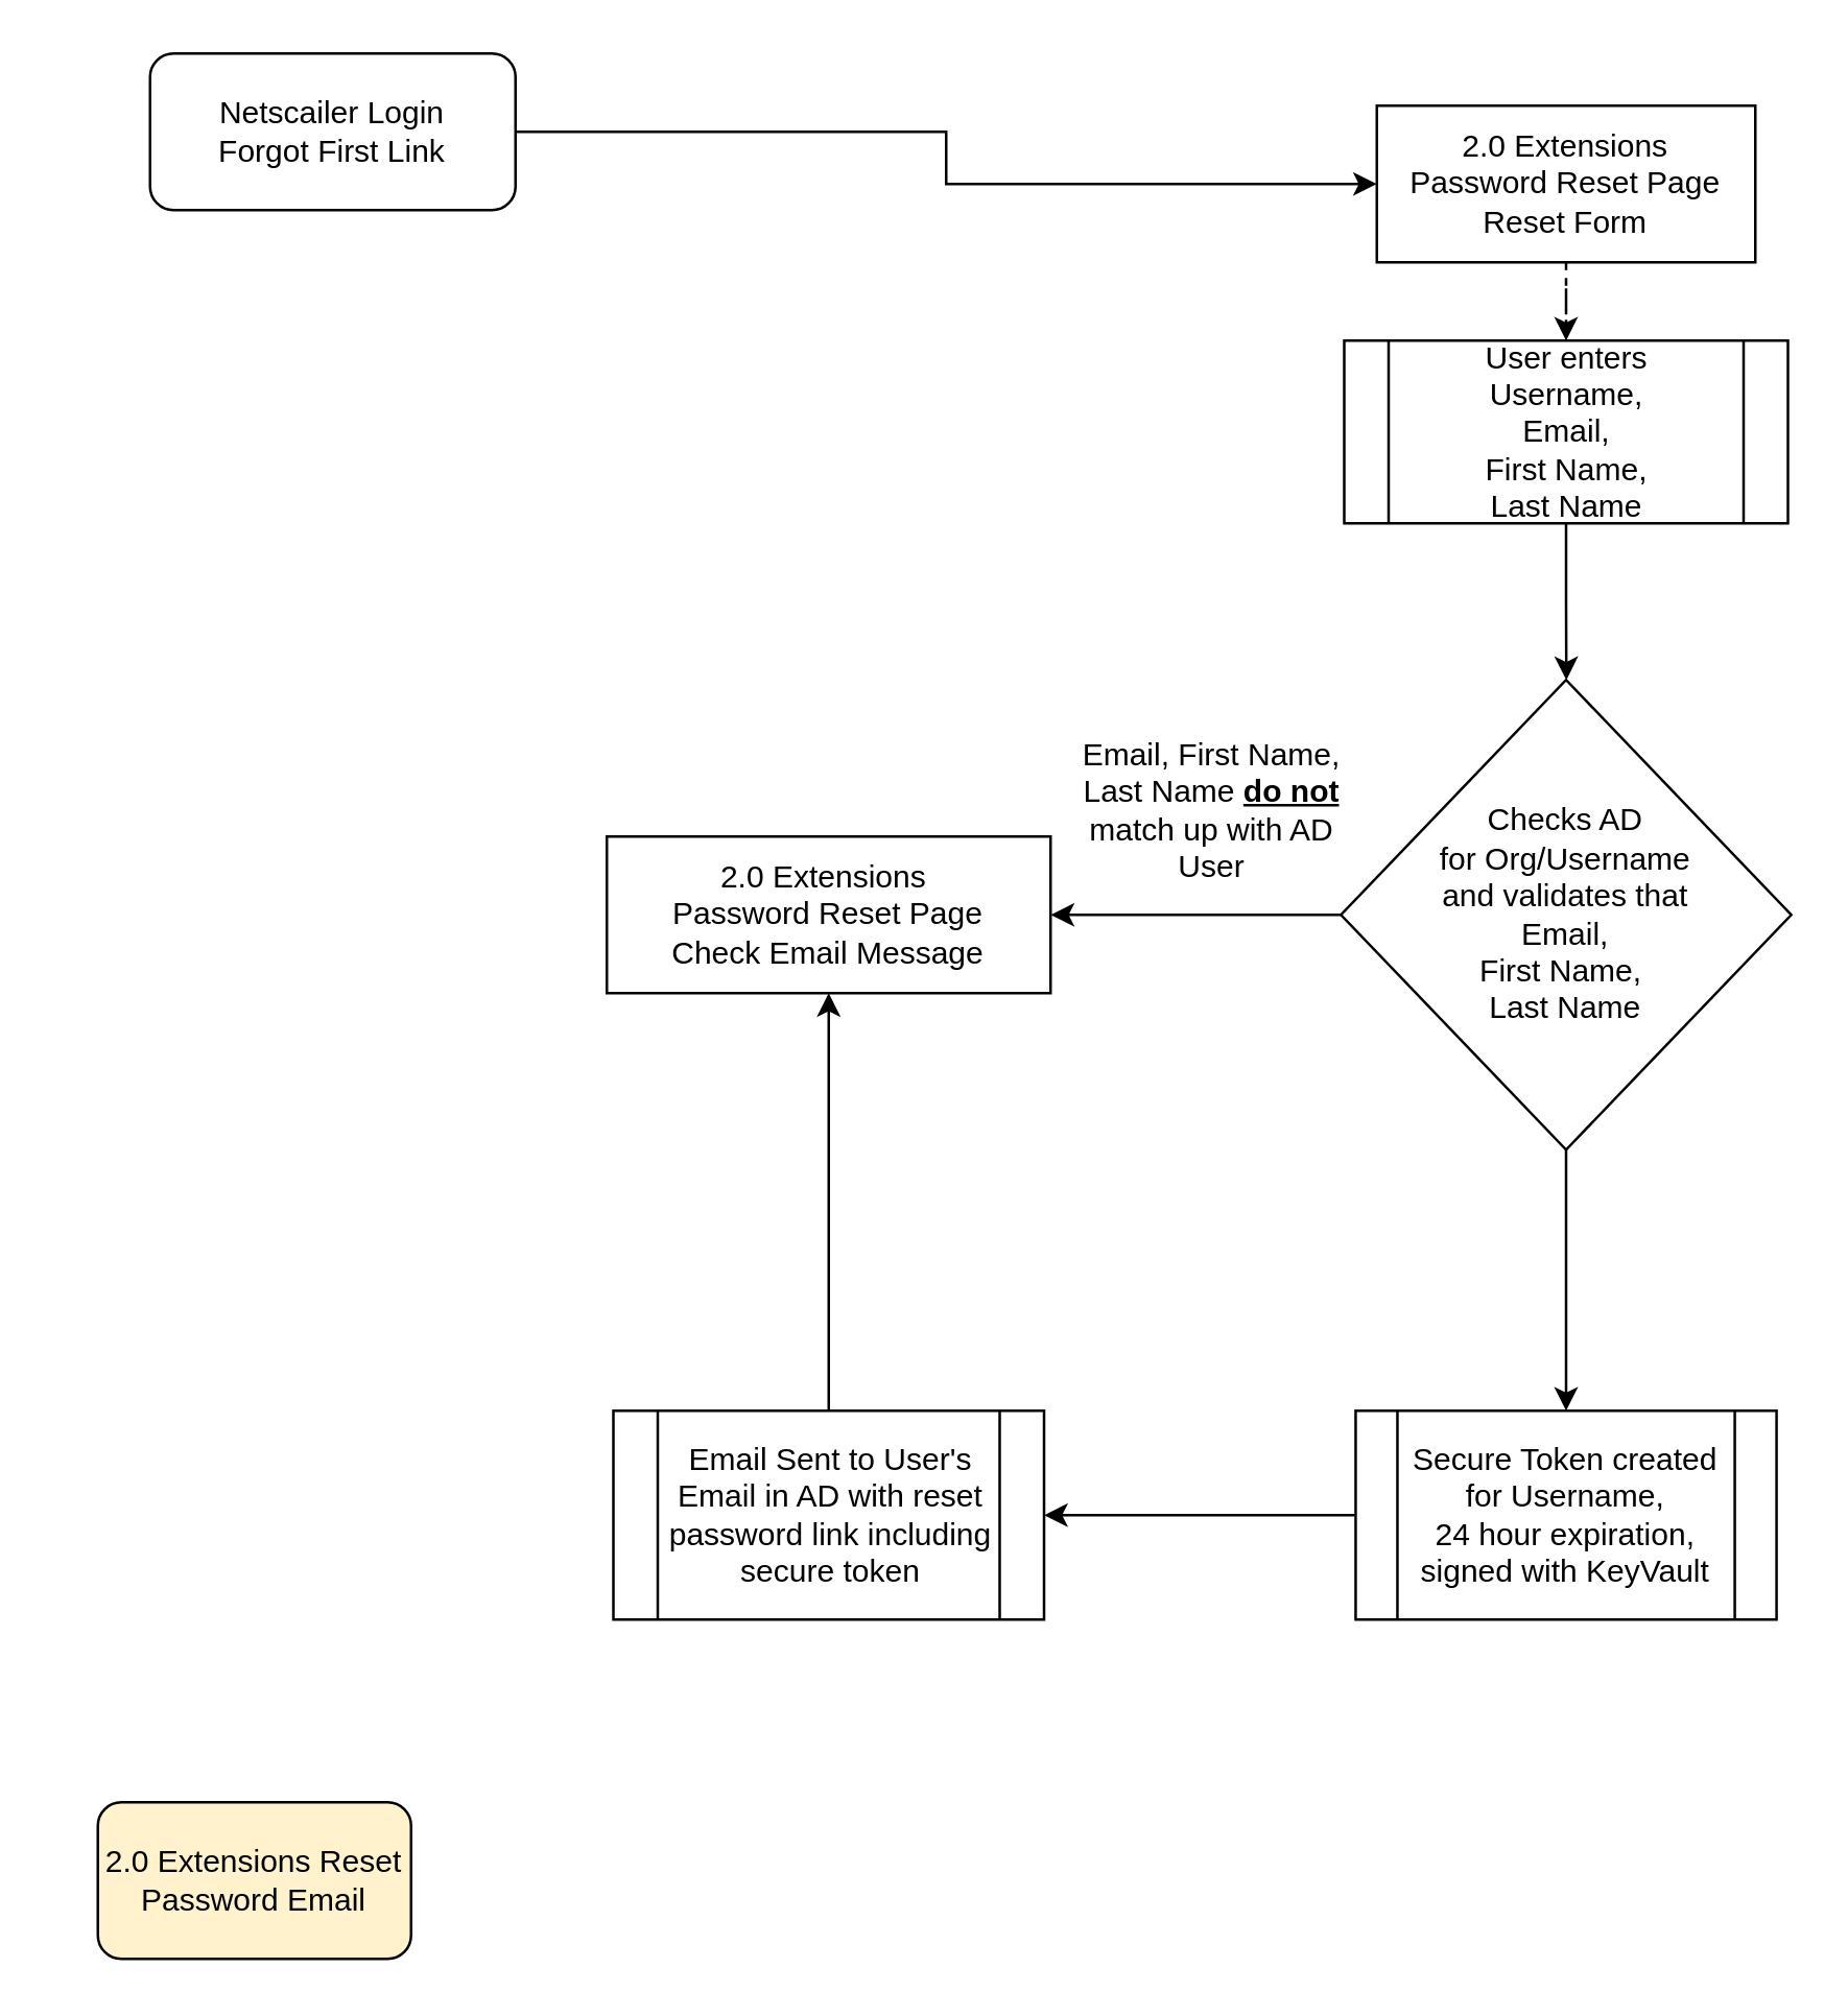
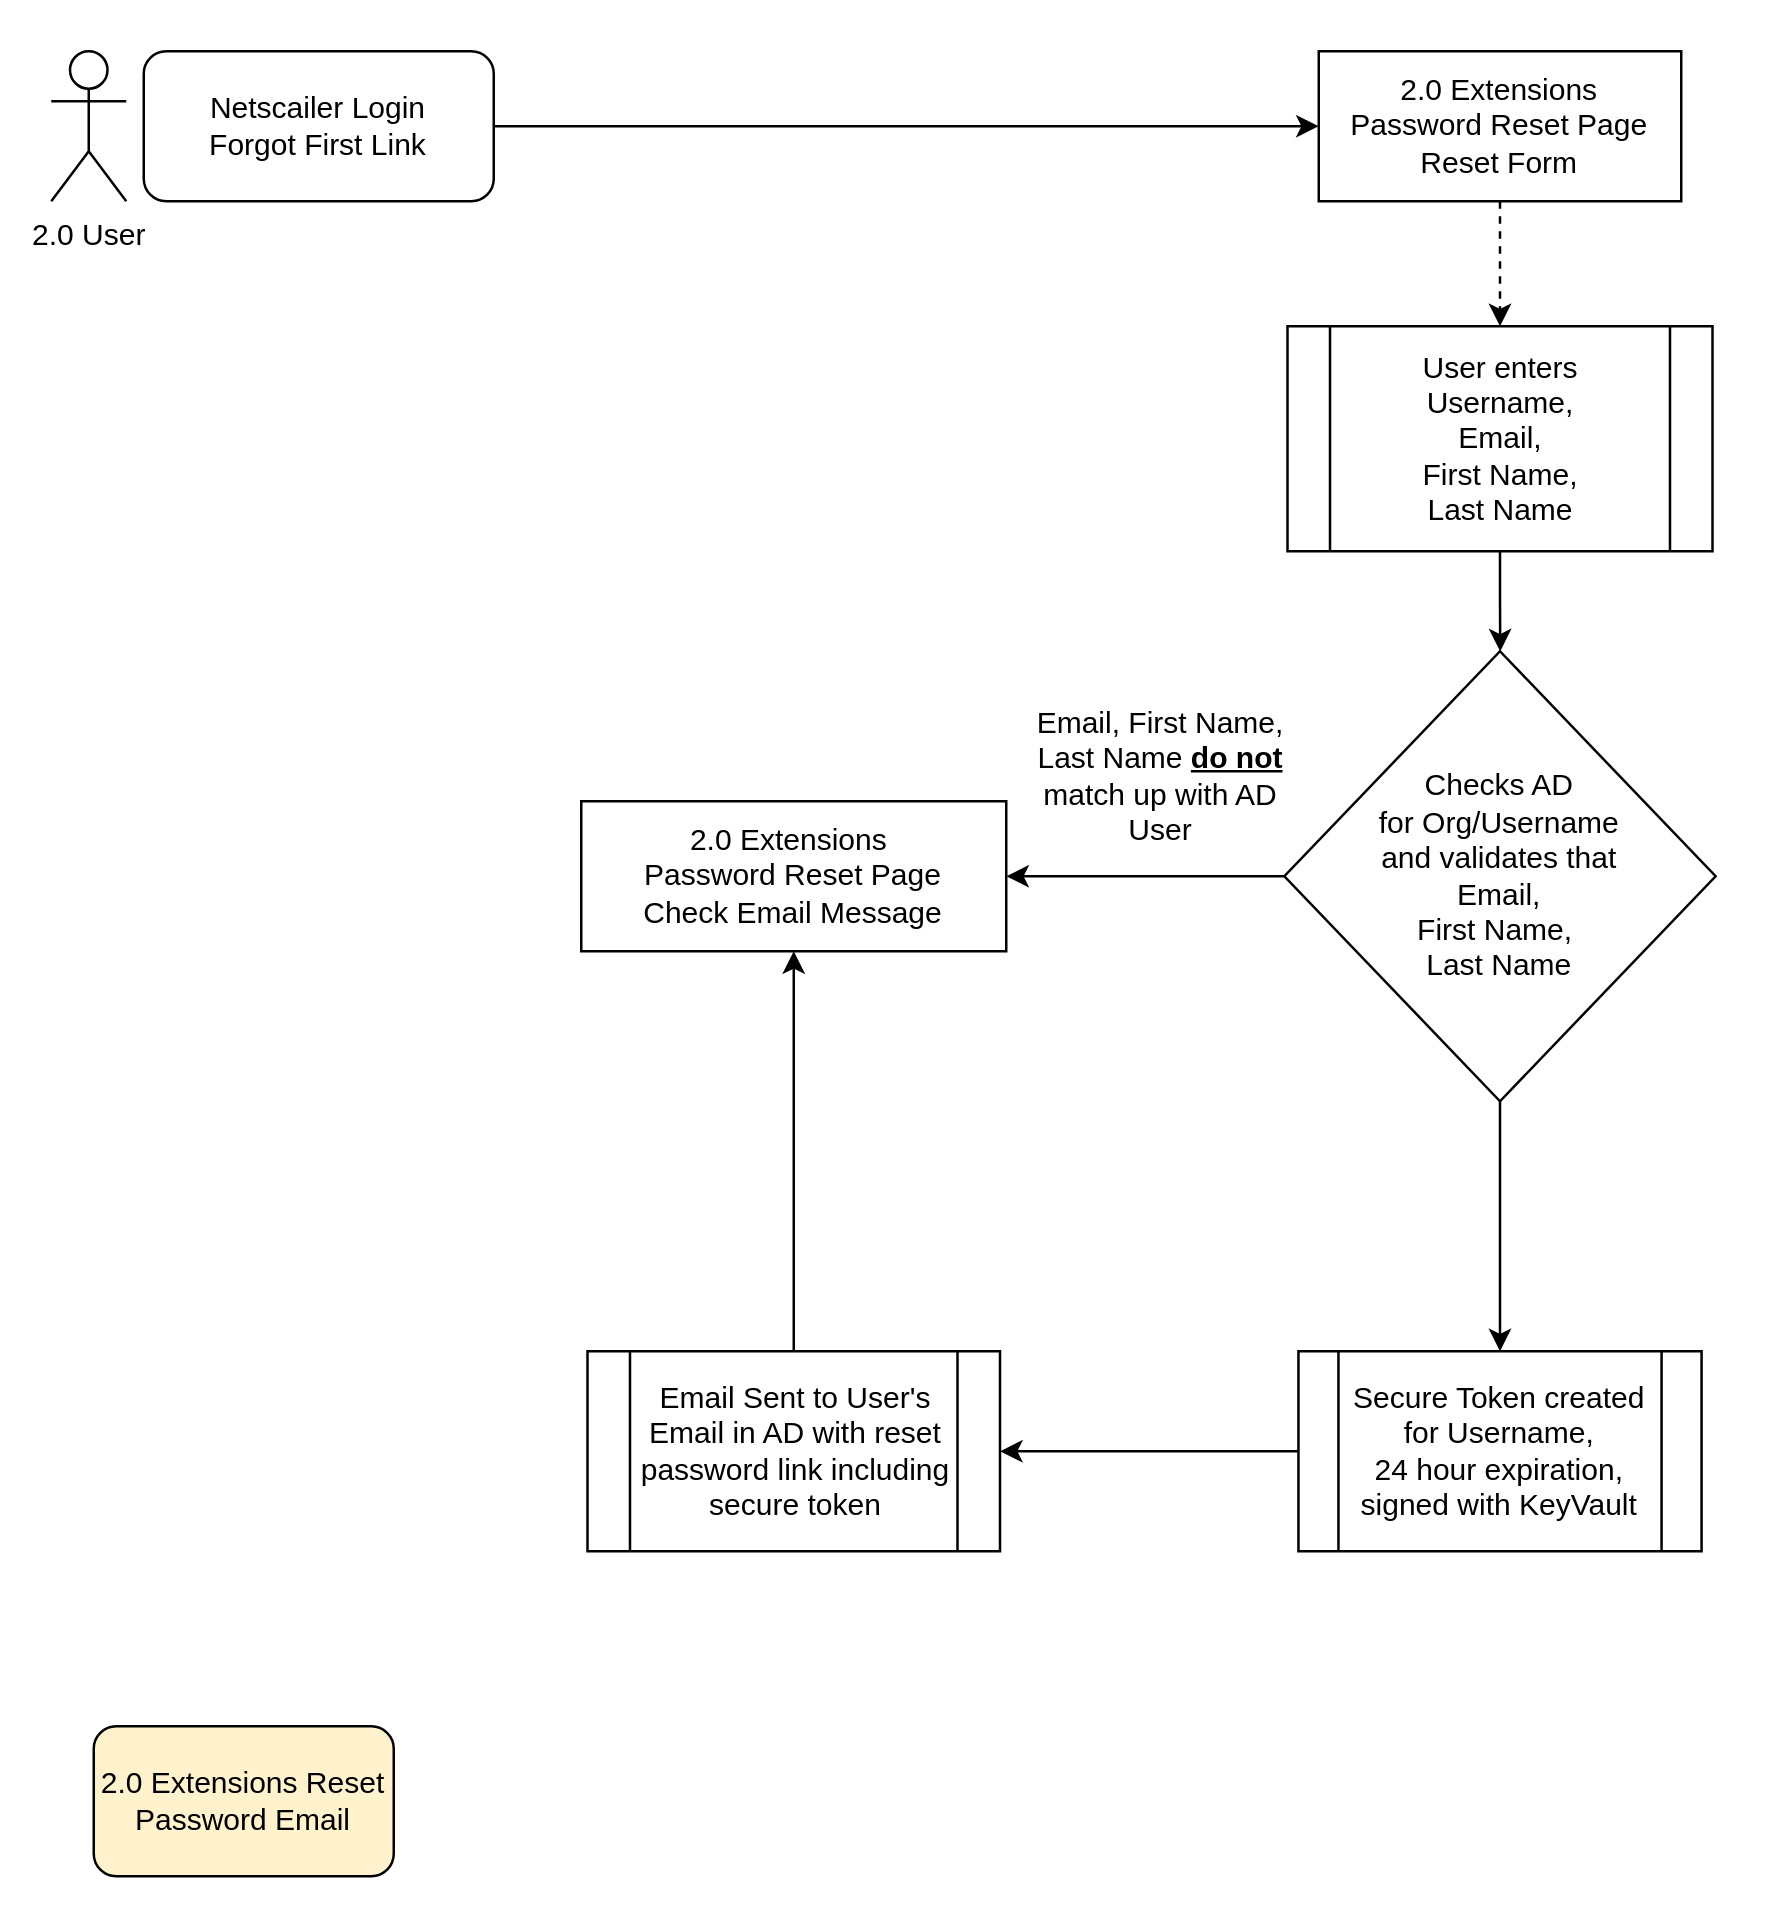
+ <mxCell id="11" value="2.0 User" style="shape=umlActor;verticalLabelPosition=bottom;labelBackgroundColor=#ffffff;verticalAlign=top;html=1;outlineConnect=0;" vertex="1" parent="1"><mxGeometry x="20" y="20" width="30" height="60" as="geometry" /></mxCell>
- <mxCell id="5" value="2.0 Extensions &lt;br&gt;Password Reset Page&lt;br&gt;Reset Form" style="rounded=0;whiteSpace=wrap;html=1;" vertex="1" parent="1"><mxGeometry x="527" y="40" width="145" height="60" as="geometry" /></mxCell>
+ <mxCell id="5" value="2.0 Extensions &lt;br&gt;Password Reset Page&lt;br&gt;Reset Form" style="rounded=0;whiteSpace=wrap;html=1;" vertex="1" parent="1"><mxGeometry x="527" y="20" width="145" height="60" as="geometry" /></mxCell>
- <mxCell id="7" value="User enters &lt;br&gt;Username, &lt;br&gt;Email, &lt;br&gt;First Name, &lt;br&gt;Last Name" style="shape=process;whiteSpace=wrap;html=1;backgroundOutline=1;" vertex="1" parent="1"><mxGeometry x="514.5" y="130" width="170" height="70" as="geometry" /></mxCell>
+ <mxCell id="7" value="User enters &lt;br&gt;Username, &lt;br&gt;Email, &lt;br&gt;First Name, &lt;br&gt;Last Name" style="shape=process;whiteSpace=wrap;html=1;backgroundOutline=1;" vertex="1" parent="1"><mxGeometry x="514.5" y="130" width="170" height="90" as="geometry" /></mxCell>
